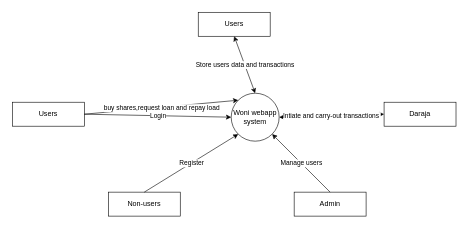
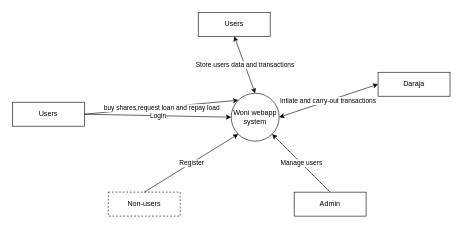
- <mxCell id="4" value="Daraja" style="rounded=0;whiteSpace=wrap;html=1;" vertex="1" parent="1"><mxGeometry x="640" y="170" width="120" height="40" as="geometry" /></mxCell>
+ <mxCell id="4" value="Daraja" style="rounded=0;whiteSpace=wrap;html=1;" vertex="1" parent="1"><mxGeometry x="630" y="120" width="120" height="40" as="geometry" /></mxCell>
- <mxCell id="5" value="Non-users" style="rounded=0;whiteSpace=wrap;html=1;" vertex="1" parent="1"><mxGeometry x="180" y="320" width="120" height="40" as="geometry" /></mxCell>
+ <mxCell id="5" value="Non-users" style="rounded=0;whiteSpace=wrap;html=1;dashed=1;" vertex="1" parent="1"><mxGeometry x="180" y="320" width="120" height="40" as="geometry" /></mxCell>
